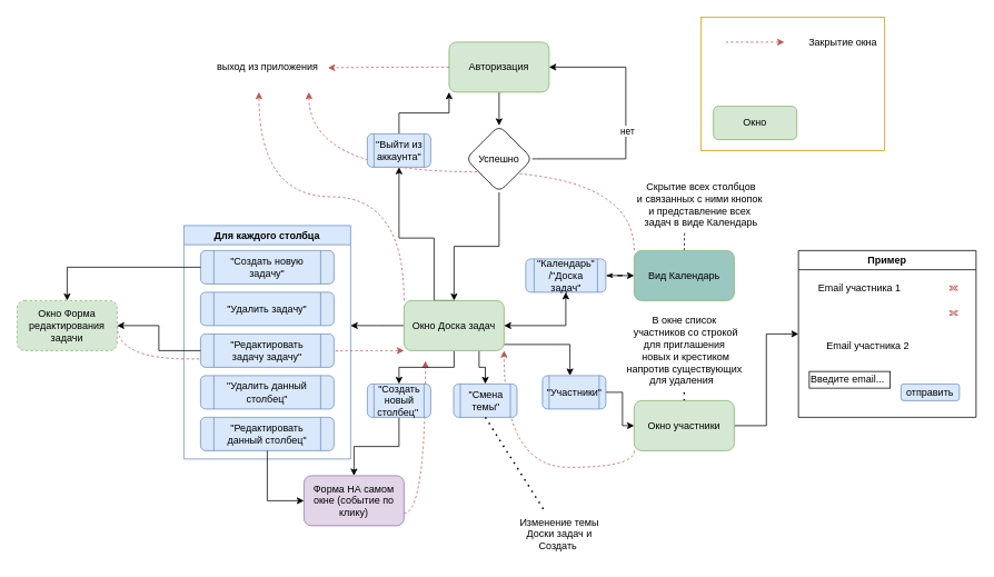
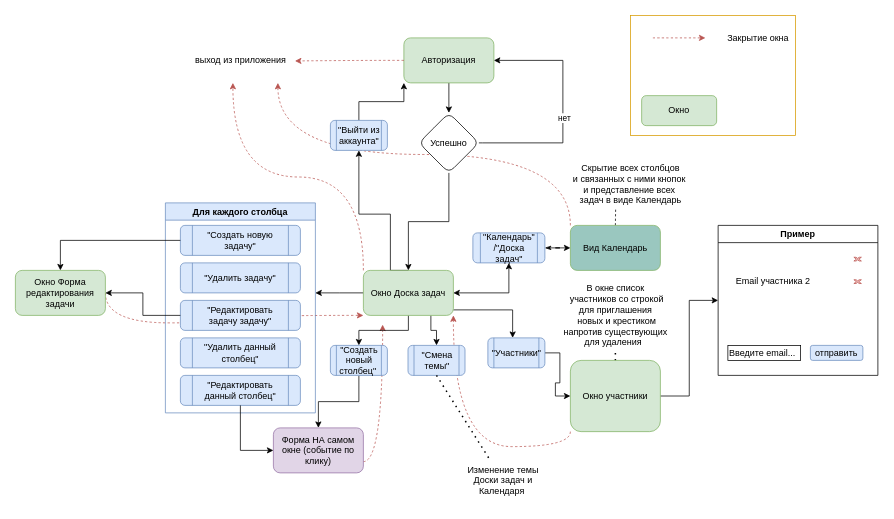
- <mxCell id="37" value="Email участника 1" style="text;html=1;align=center;verticalAlign=middle;resizable=0;points=[];autosize=1;strokeColor=none;fillColor=none;" parent="36" vertex="1"><mxGeometry x="13" y="30" width="120" height="30" as="geometry" /></mxCell>
- <mxCell id="45" value="Окно Форма редактирования задачи" style="whiteSpace=wrap;html=1;fillColor=#d5e8d4;strokeColor=#82b366;rounded=1;dashed=1;" parent="1" vertex="1"><mxGeometry x="20" y="360" width="120" height="60" as="geometry" /></mxCell>
+ <mxCell id="45" value="Окно Форма редактирования задачи" style="whiteSpace=wrap;html=1;fillColor=#d5e8d4;strokeColor=#82b366;rounded=1;" parent="1" vertex="1"><mxGeometry x="20" y="360" width="120" height="60" as="geometry" /></mxCell>
- <mxCell id="38" value="Email участника 2" style="text;html=1;align=center;verticalAlign=middle;resizable=0;points=[];autosize=1;strokeColor=none;fillColor=none;" parent="36" vertex="1"><mxGeometry x="23" y="100" width="120" height="30" as="geometry" /></mxCell>
+ <mxCell id="38" value="Email участника 2" style="text;html=1;align=center;verticalAlign=middle;resizable=0;points=[];autosize=1;strokeColor=none;fillColor=none;" parent="36" vertex="1"><mxGeometry x="13" y="60" width="120" height="30" as="geometry" /></mxCell>
- <mxCell id="39" value="Введите email..." style="rounded=0;whiteSpace=wrap;html=1;imageHeight=20;align=left;" parent="36" vertex="1"><mxGeometry x="13" y="145" width="97" height="20" as="geometry" /></mxCell>
+ <mxCell id="39" value="Введите email..." style="rounded=0;whiteSpace=wrap;html=1;imageHeight=20;align=left;" parent="36" vertex="1"><mxGeometry x="13" y="160" width="97" height="20" as="geometry" /></mxCell>
- <mxCell id="35" value="Окно участники" style="whiteSpace=wrap;html=1;fillColor=#d5e8d4;strokeColor=#82b366;rounded=1;" parent="1" vertex="1"><mxGeometry x="760" y="480" width="120" height="60" as="geometry" /></mxCell>
+ <mxCell id="35" value="Окно участники" style="whiteSpace=wrap;html=1;fillColor=#d5e8d4;strokeColor=#82b366;rounded=1;" parent="1" vertex="1"><mxGeometry x="760" y="480" width="120" height="95" as="geometry" /></mxCell>
- <mxCell id="50" value="Изменение темы &lt;br&gt;Доски задач и &lt;br&gt;Создать&amp;nbsp;" style="text;html=1;align=center;verticalAlign=middle;resizable=0;points=[];autosize=1;strokeColor=none;fillColor=none;" parent="1" vertex="1"><mxGeometry x="610" y="610" width="120" height="60" as="geometry" /></mxCell>
+ <mxCell id="50" value="Изменение темы &lt;br&gt;Доски задач и &lt;br&gt;Календаря&amp;nbsp;" style="text;html=1;align=center;verticalAlign=middle;resizable=0;points=[];autosize=1;strokeColor=none;fillColor=none;" parent="1" vertex="1"><mxGeometry x="610" y="610" width="120" height="60" as="geometry" /></mxCell>
